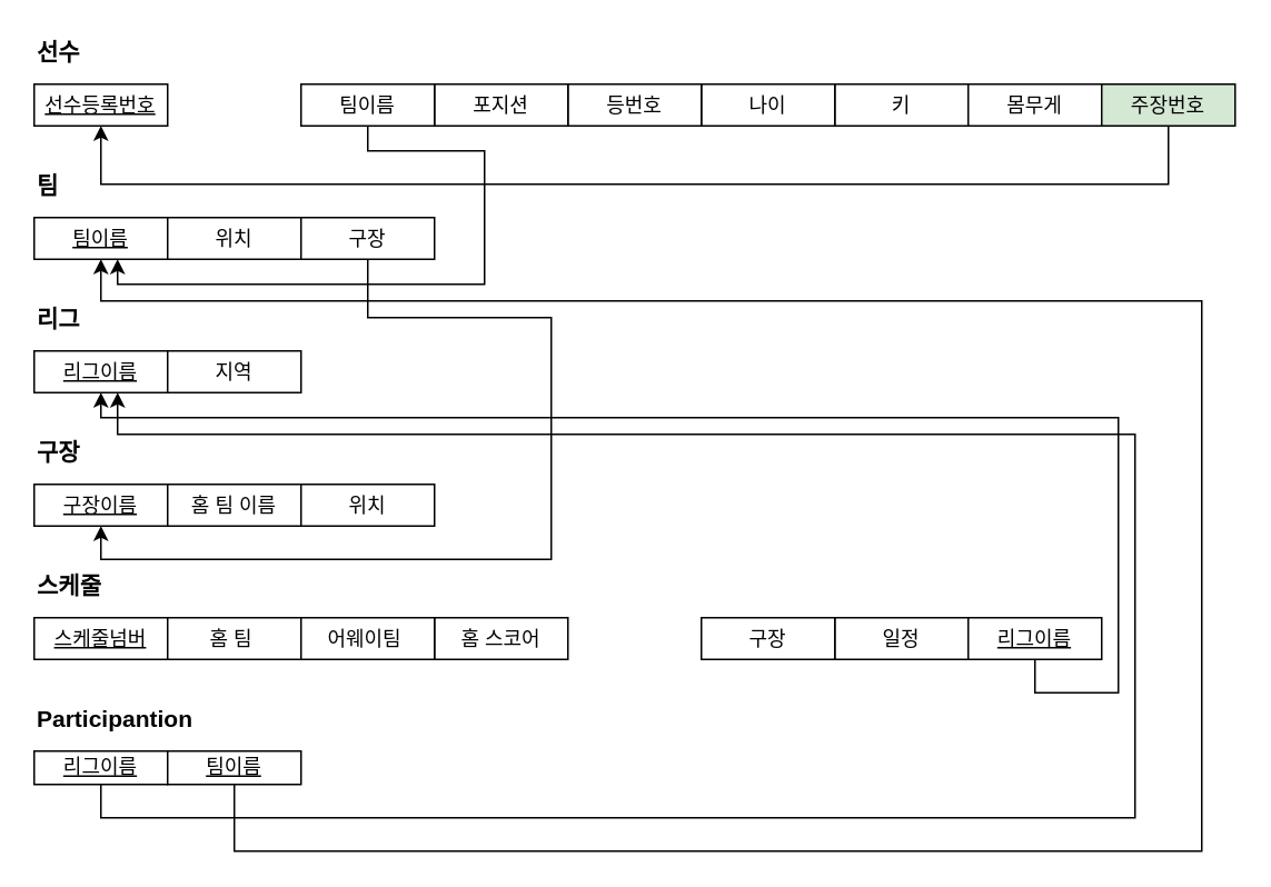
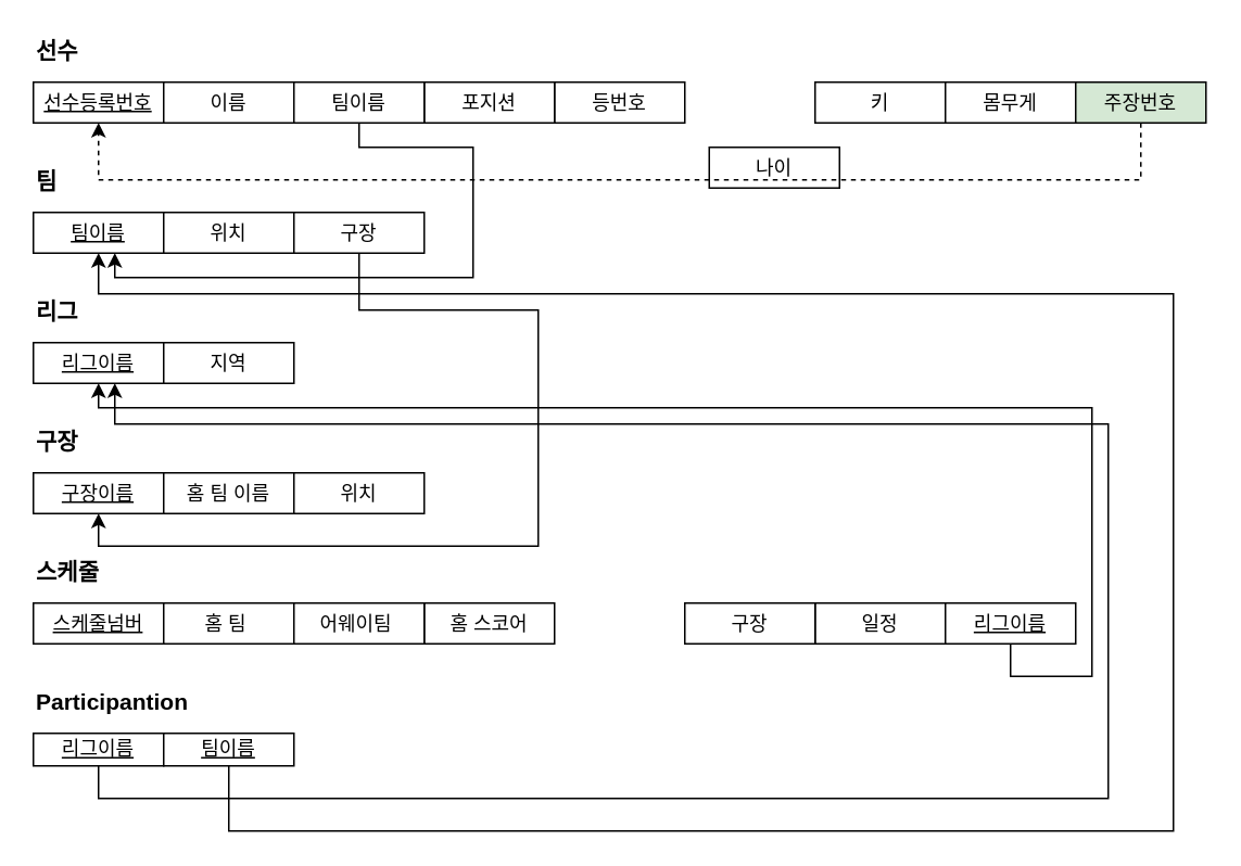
+ <mxCell id="3" value="이름" style="rounded=0;whiteSpace=wrap;html=1;" vertex="1" parent="1"><mxGeometry x="100" y="50" width="80" height="25" as="geometry" /></mxCell>
- <mxCell id="5" value="나이" style="rounded=0;whiteSpace=wrap;html=1;" vertex="1" parent="1"><mxGeometry x="420" y="50" width="80" height="25" as="geometry" /></mxCell>
+ <mxCell id="5" value="나이" style="rounded=0;whiteSpace=wrap;html=1;" vertex="1" parent="1"><mxGeometry x="435" y="90" width="80" height="25" as="geometry" /></mxCell>
- <mxCell id="38" style="edgeStyle=orthogonalEdgeStyle;rounded=0;orthogonalLoop=1;jettySize=auto;html=1;exitX=0.5;exitY=1;exitDx=0;exitDy=0;entryX=0.5;entryY=1;entryDx=0;entryDy=0;fontSize=14;" edge="1" parent="1" source="39" target="2"><mxGeometry relative="1" as="geometry"><Array as="points"><mxPoint x="700" y="110" /><mxPoint x="60" y="110" /></Array></mxGeometry></mxCell>
+ <mxCell id="38" style="edgeStyle=orthogonalEdgeStyle;rounded=0;orthogonalLoop=1;jettySize=auto;html=1;exitX=0.5;exitY=1;exitDx=0;exitDy=0;entryX=0.5;entryY=1;entryDx=0;entryDy=0;fontSize=14;dashed=1;" edge="1" parent="1" source="39" target="2"><mxGeometry relative="1" as="geometry"><Array as="points"><mxPoint x="700" y="110" /><mxPoint x="60" y="110" /></Array></mxGeometry></mxCell>
